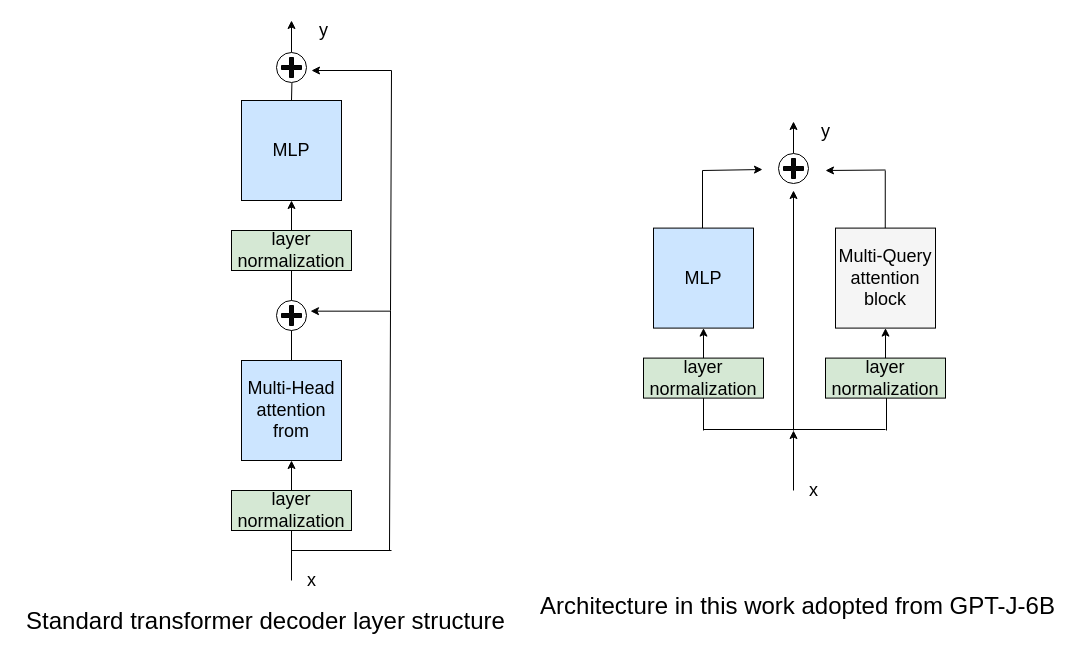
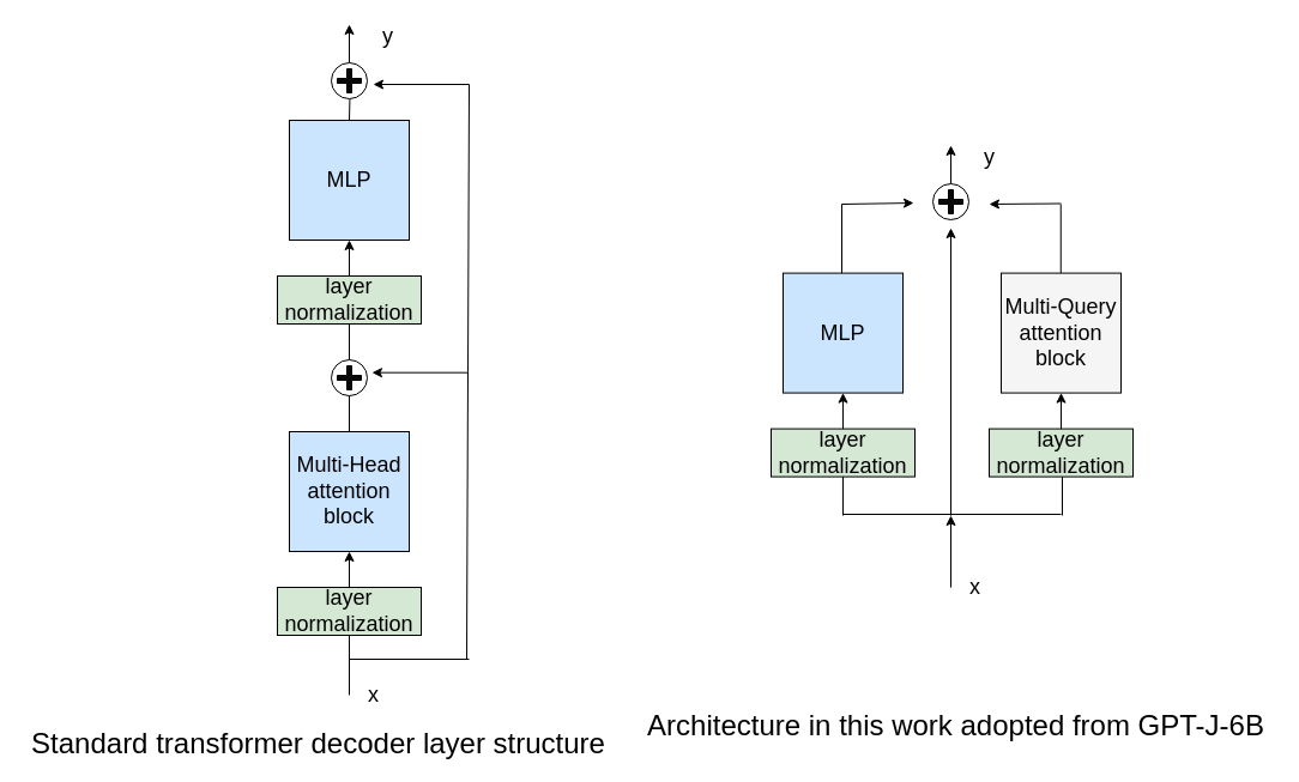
- <mxCell id="13" value="&lt;font style=&quot;font-size: 18px;&quot;&gt;Multi-Head attention from&lt;/font&gt;" style="whiteSpace=wrap;html=1;aspect=fixed;fillColor=#CCE5FF;" vertex="1" parent="1"><mxGeometry x="241" y="360" width="100" height="100" as="geometry" /></mxCell>
+ <mxCell id="13" value="&lt;font style=&quot;font-size: 18px;&quot;&gt;Multi-Head attention block&lt;/font&gt;" style="whiteSpace=wrap;html=1;aspect=fixed;fillColor=#CCE5FF;" vertex="1" parent="1"><mxGeometry x="241" y="360" width="100" height="100" as="geometry" /></mxCell>
